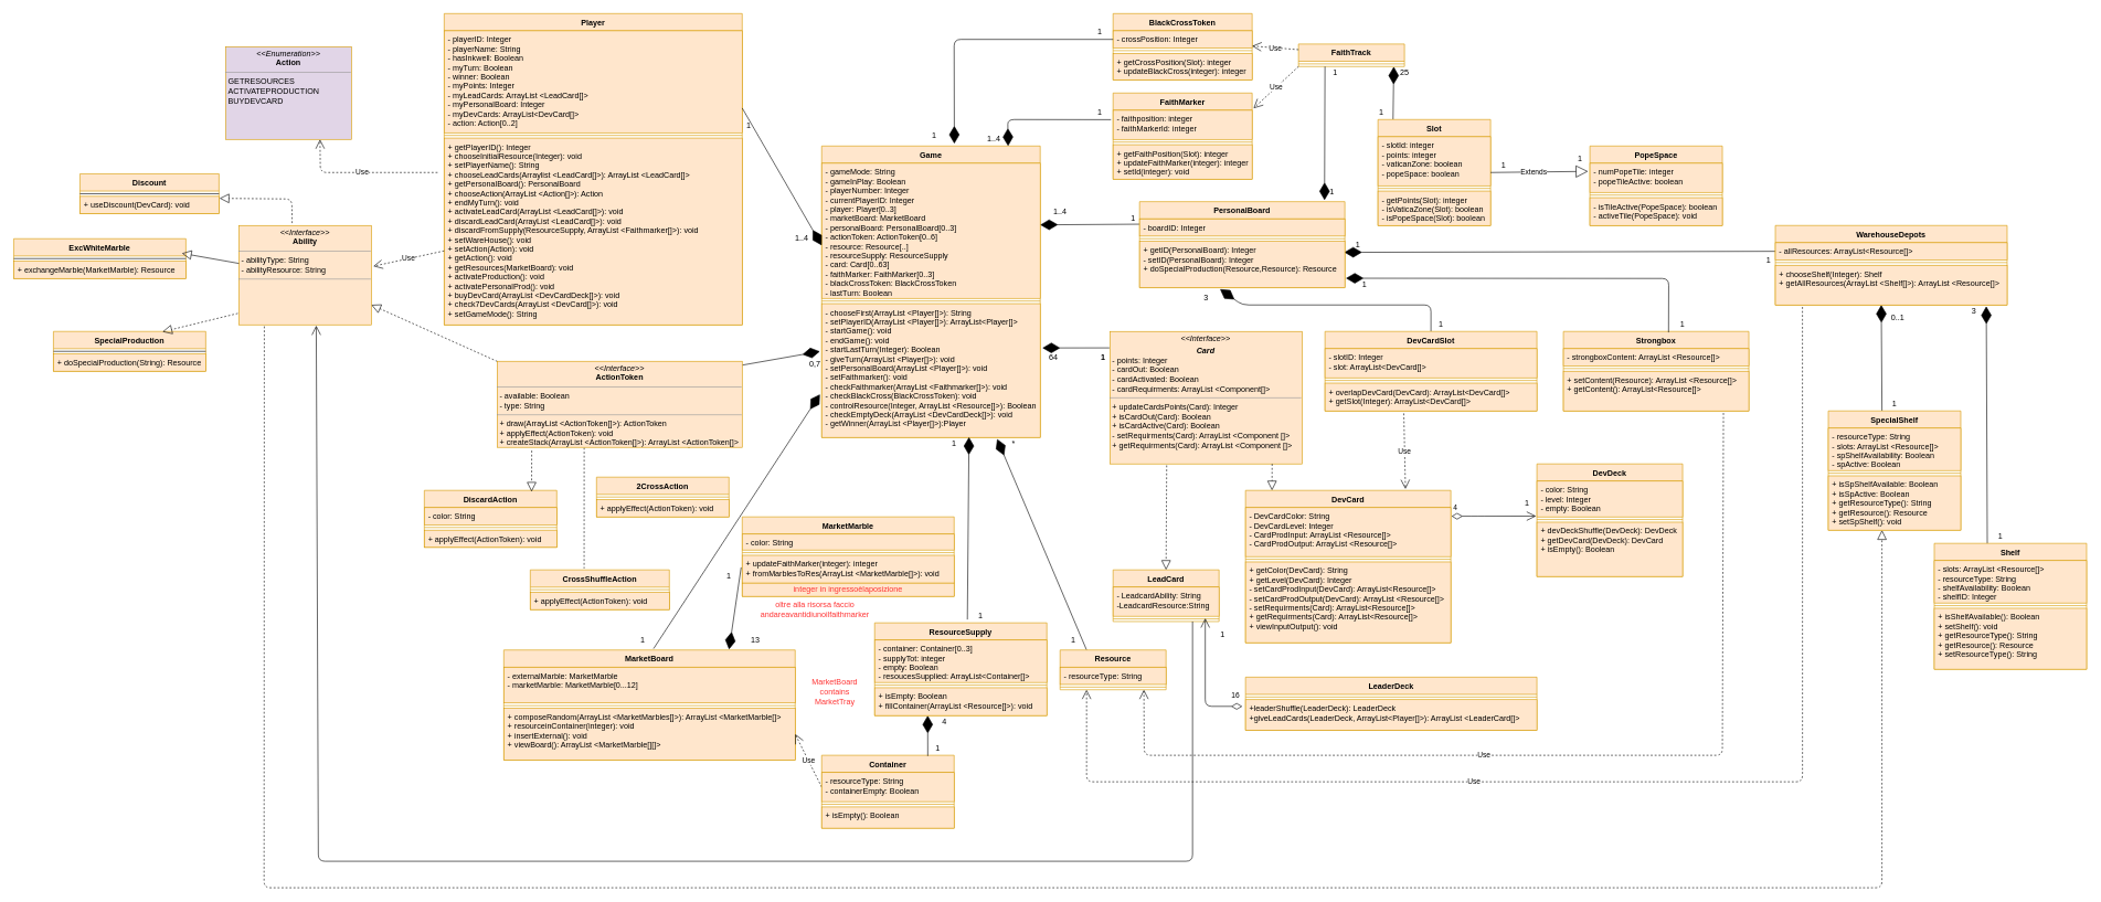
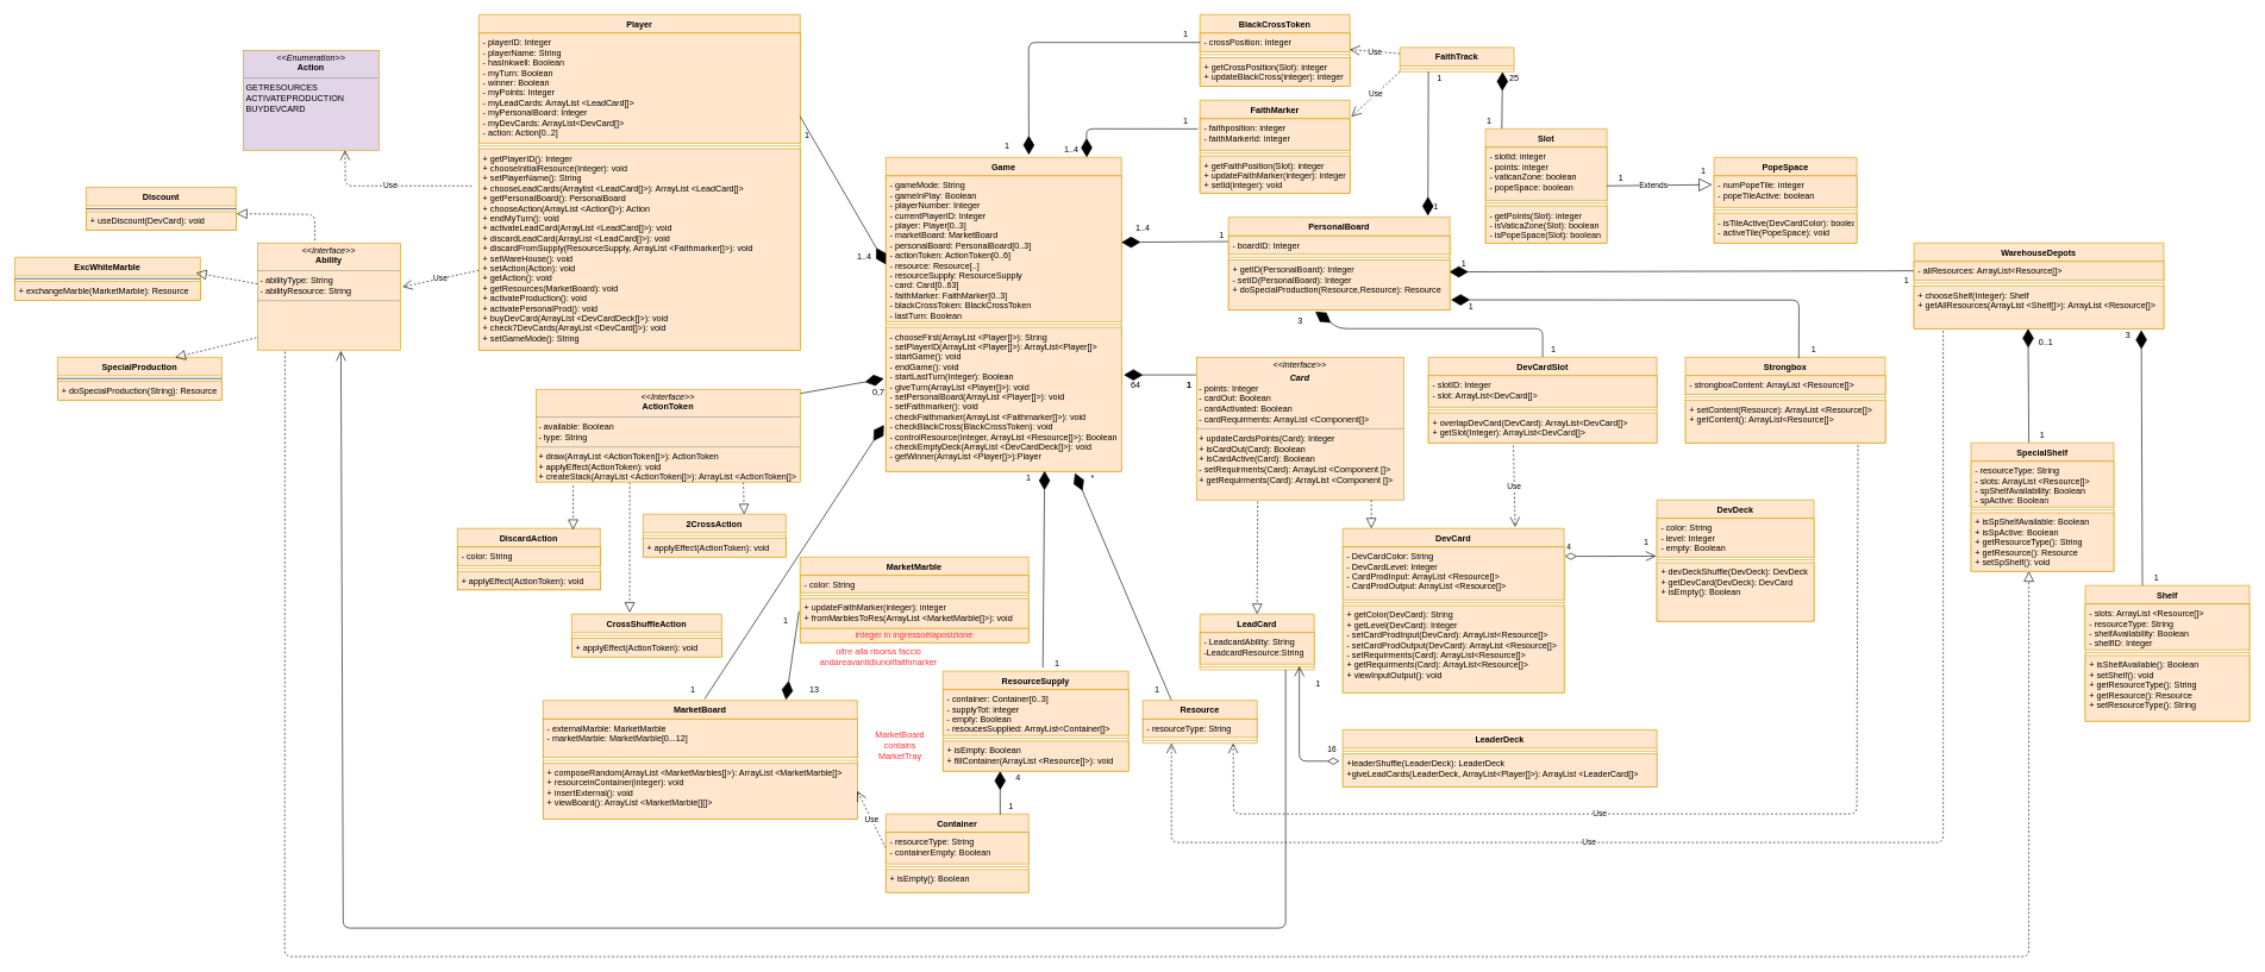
- <mxCell id="81" value="- isTileActive(PopeSpace): boolean&#10;- activeTile(PopeSpace): void" style="text;strokeColor=#d79b00;fillColor=#ffe6cc;align=left;verticalAlign=top;spacingLeft=4;spacingRight=4;overflow=hidden;rotatable=0;points=[[0,0.5],[1,0.5]];portConstraint=eastwest;" parent="78" vertex="1"><mxGeometry y="78" width="200" height="42" as="geometry" /></mxCell>
+ <mxCell id="81" value="- isTileActive(DevCardColor): boolean&#10;- activeTile(PopeSpace): void" style="text;strokeColor=#d79b00;fillColor=#ffe6cc;align=left;verticalAlign=top;spacingLeft=4;spacingRight=4;overflow=hidden;rotatable=0;points=[[0,0.5],[1,0.5]];portConstraint=eastwest;" parent="78" vertex="1"><mxGeometry y="78" width="200" height="42" as="geometry" /></mxCell>
- <mxCell id="129" value="" style="endArrow=block;dashed=0;endFill=0;endSize=12;html=1;fontColor=#000000;entryX=0.977;entryY=0.367;entryDx=0;entryDy=0;entryPerimeter=0;" parent="1" source="119" target="126" edge="1"><mxGeometry width="160" relative="1" as="geometry"><mxPoint x="360" y="382" as="sourcePoint" /><mxPoint x="-210" y="762" as="targetPoint" /></mxGeometry></mxCell>
+ <mxCell id="129" value="" style="endArrow=block;dashed=1;endFill=0;endSize=12;html=1;fontColor=#000000;entryX=0.977;entryY=0.367;entryDx=0;entryDy=0;entryPerimeter=0;" parent="1" source="119" target="126" edge="1"><mxGeometry width="160" relative="1" as="geometry"><mxPoint x="360" y="382" as="sourcePoint" /><mxPoint x="-210" y="762" as="targetPoint" /></mxGeometry></mxCell>
- <mxCell id="37" value="" style="endArrow=block;dashed=1;endFill=0;endSize=12;html=1;exitX=0.785;exitY=1.004;exitDx=0;exitDy=0;exitPerimeter=0;" parent="1" source="178" target="119" edge="1"><mxGeometry width="160" relative="1" as="geometry"><mxPoint x="1028" y="680" as="sourcePoint" /><mxPoint x="1020" y="1319" as="targetPoint" /></mxGeometry></mxCell>
+ <mxCell id="37" value="" style="endArrow=block;dashed=1;endFill=0;endSize=12;html=1;entryX=0.708;entryY=0.003;entryDx=0;entryDy=0;entryPerimeter=0;exitX=0.785;exitY=1.004;exitDx=0;exitDy=0;exitPerimeter=0;" parent="1" source="178" target="30" edge="1"><mxGeometry width="160" relative="1" as="geometry"><mxPoint x="1028" y="680" as="sourcePoint" /><mxPoint x="1020" y="1319" as="targetPoint" /></mxGeometry></mxCell>
- <mxCell id="38" value="" style="endArrow=none;dashed=1;endFill=0;endSize=12;html=1;entryX=0.387;entryY=-0.036;entryDx=0;entryDy=0;entryPerimeter=0;exitX=0.355;exitY=1.004;exitDx=0;exitDy=0;exitPerimeter=0;" parent="1" source="178" target="33" edge="1"><mxGeometry width="160" relative="1" as="geometry"><mxPoint x="880" y="670" as="sourcePoint" /><mxPoint x="1480" y="1470" as="targetPoint" /></mxGeometry></mxCell>
+ <mxCell id="38" value="" style="endArrow=block;dashed=1;endFill=0;endSize=12;html=1;entryX=0.387;entryY=-0.036;entryDx=0;entryDy=0;entryPerimeter=0;exitX=0.355;exitY=1.004;exitDx=0;exitDy=0;exitPerimeter=0;" parent="1" source="178" target="33" edge="1"><mxGeometry width="160" relative="1" as="geometry"><mxPoint x="880" y="670" as="sourcePoint" /><mxPoint x="1480" y="1470" as="targetPoint" /></mxGeometry></mxCell>
